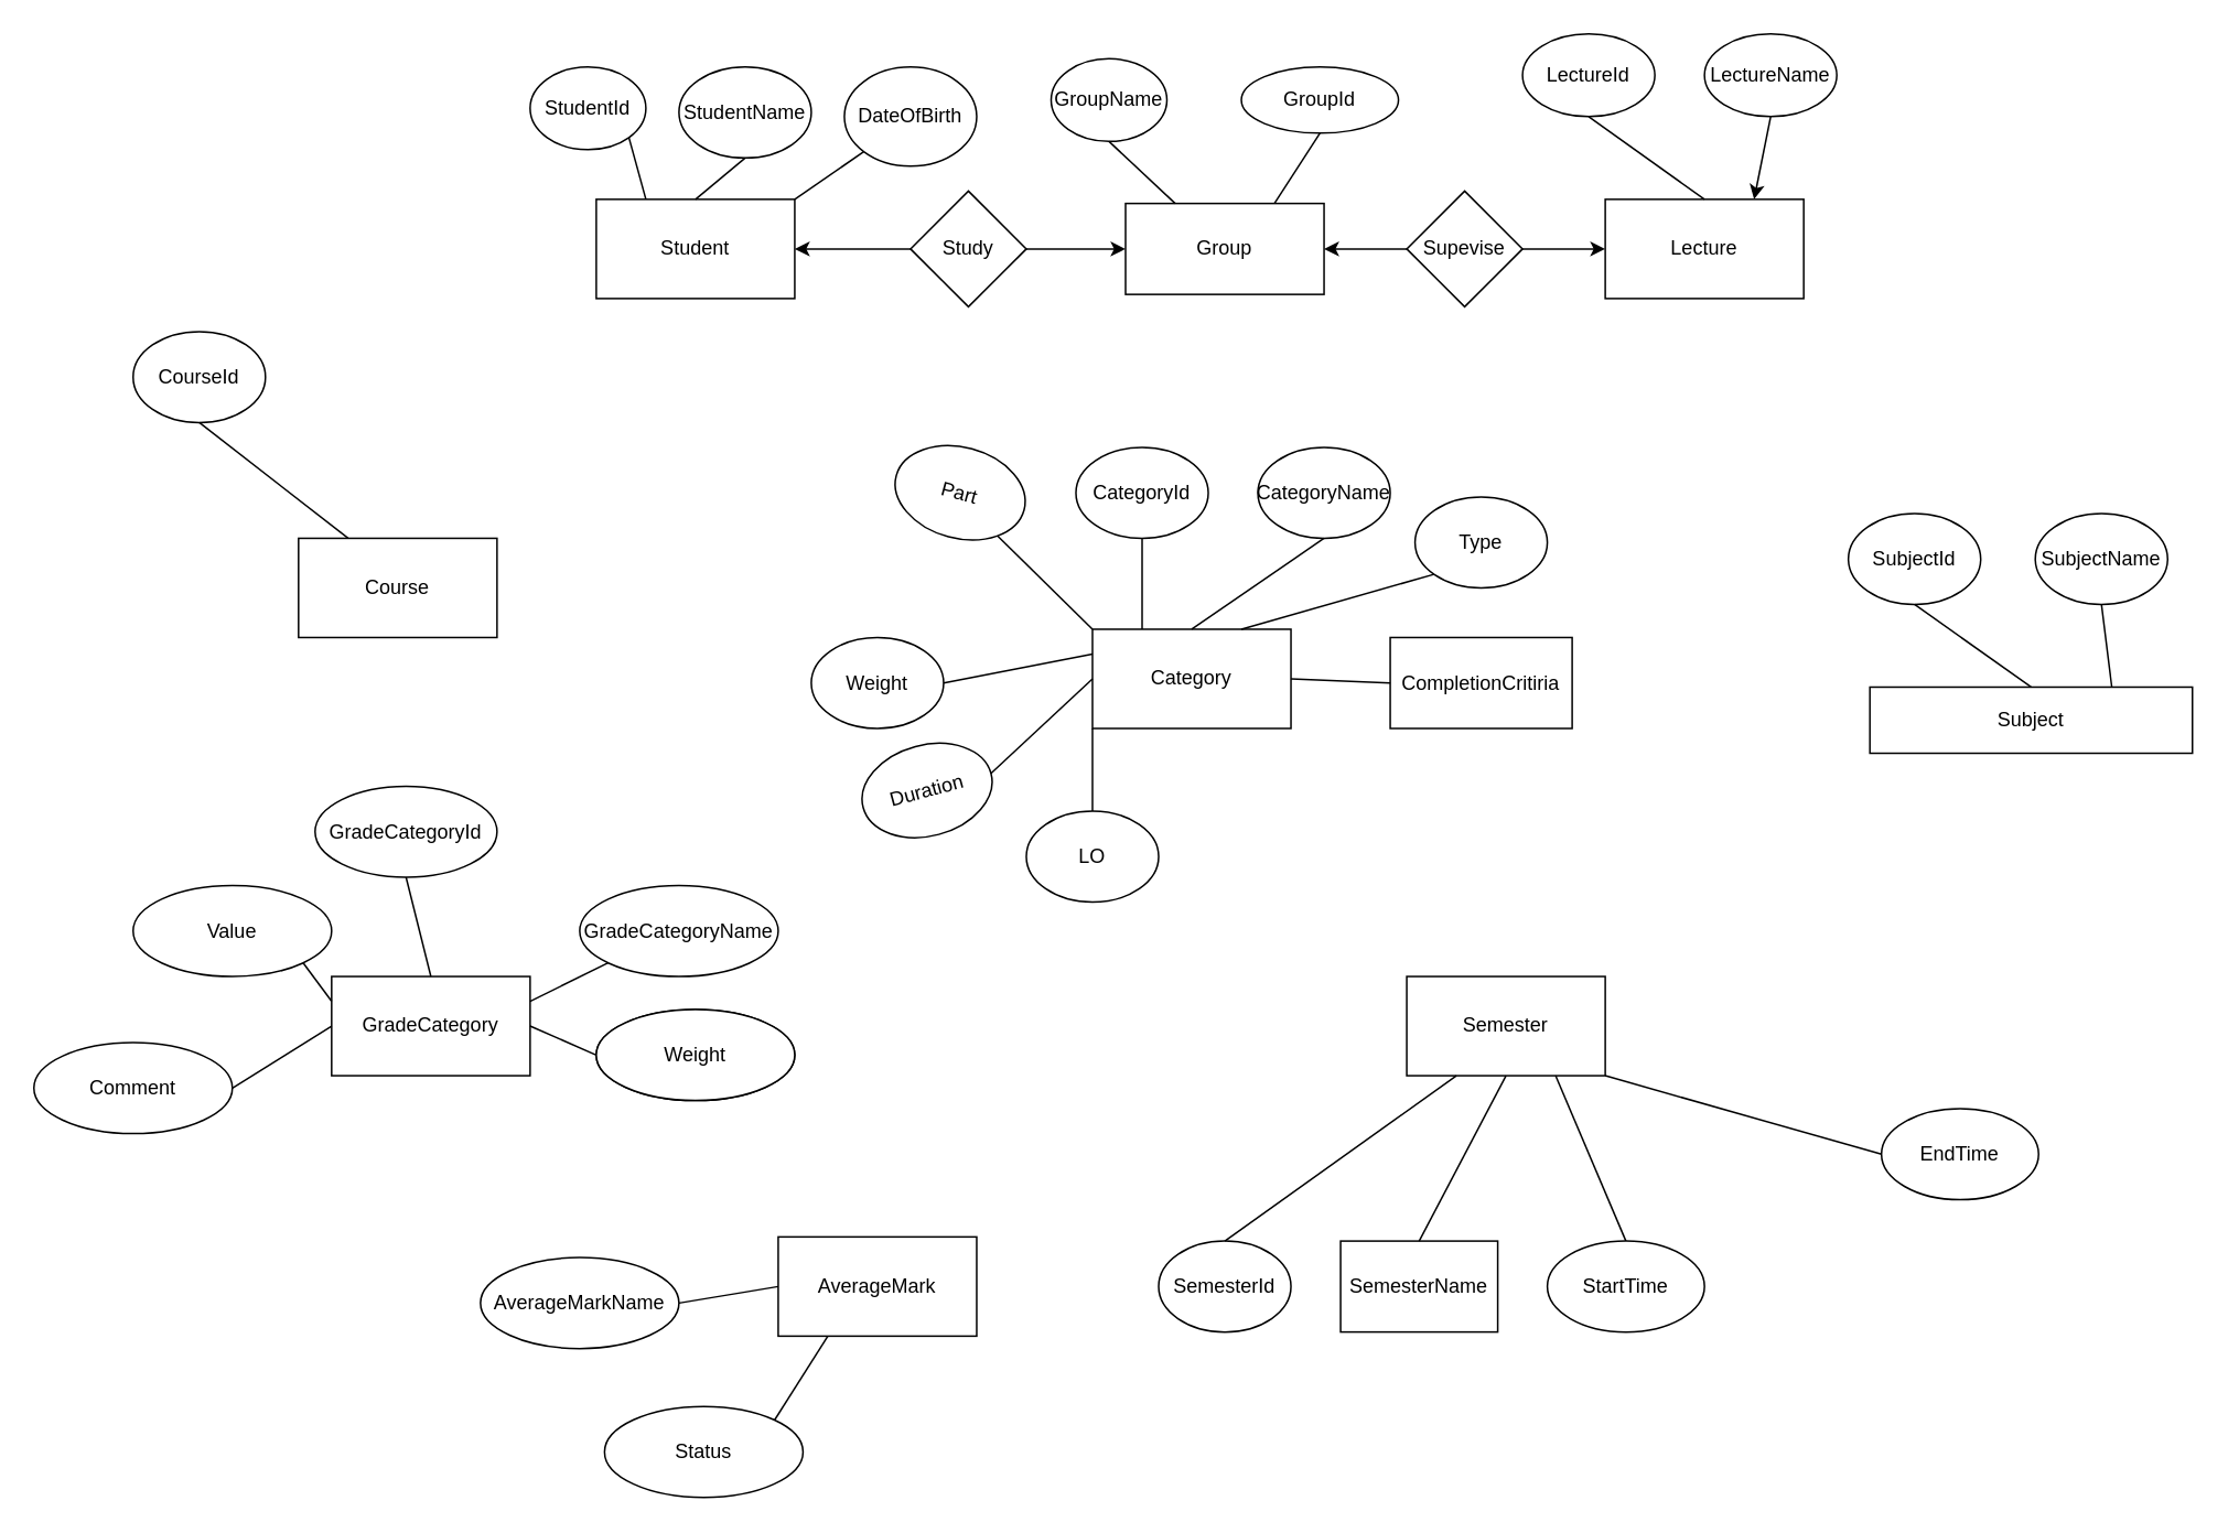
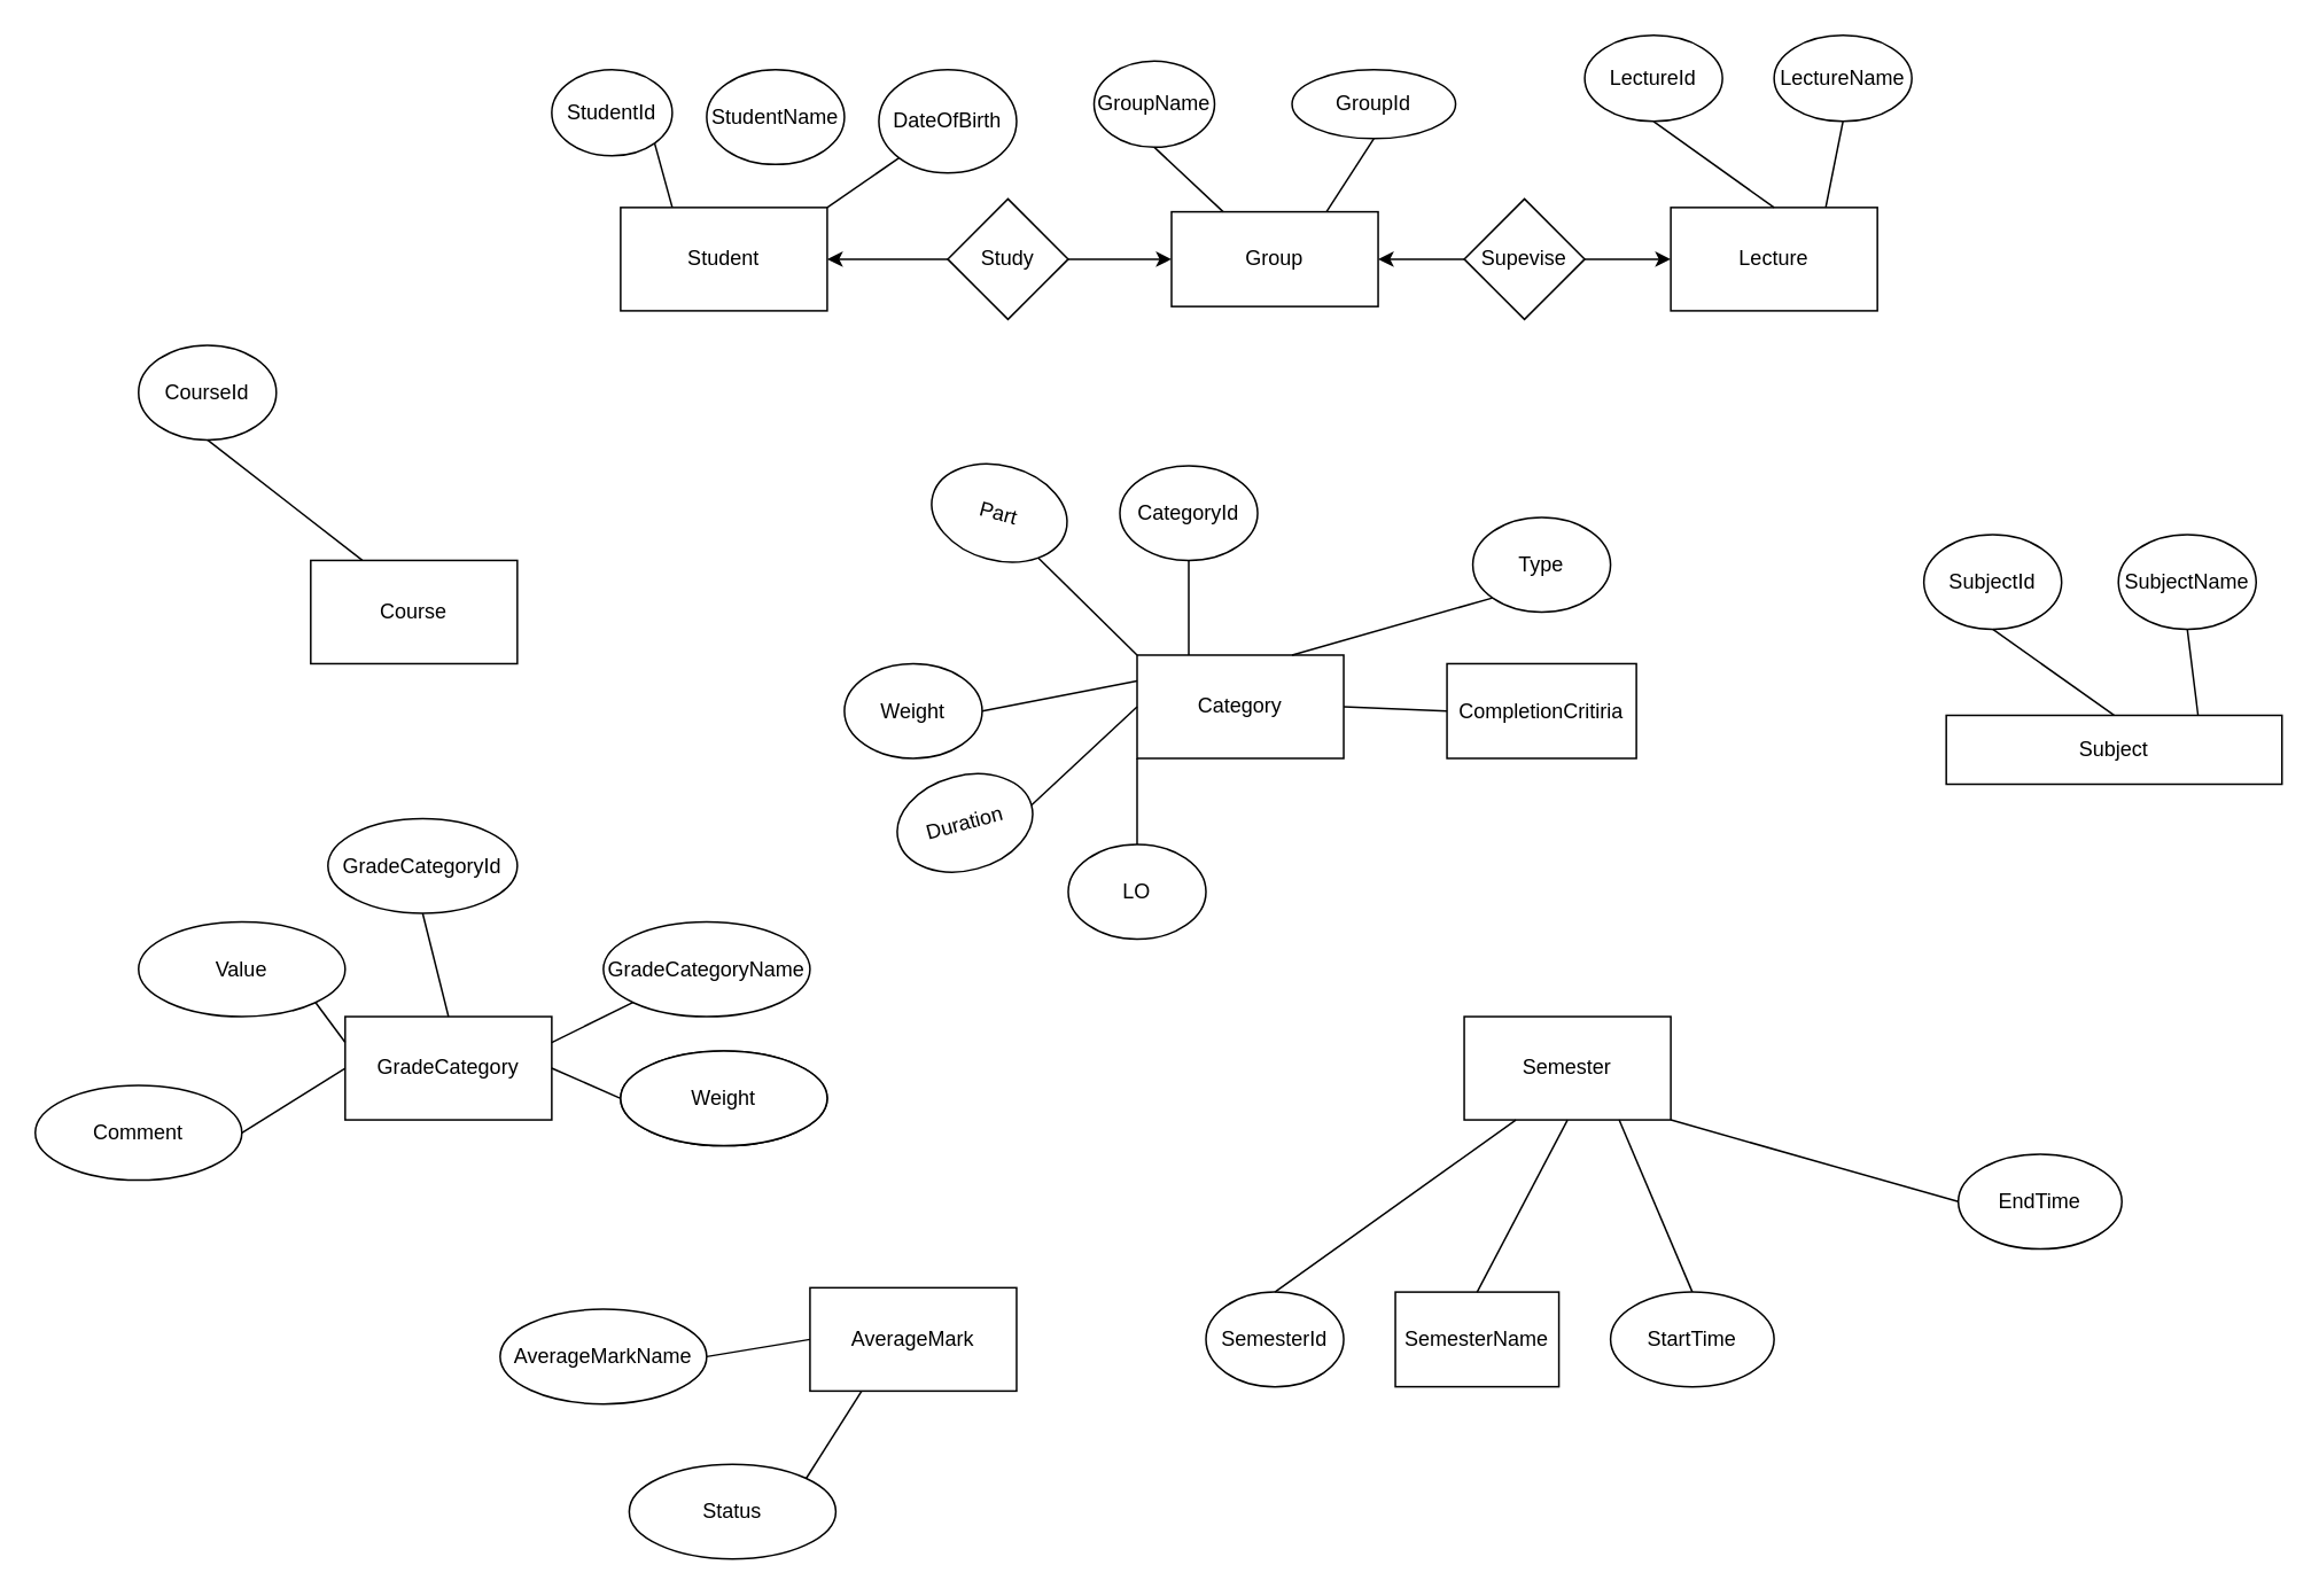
- <mxCell id="12" value="" style="endArrow=none;html=1;rounded=0;exitX=0.5;exitY=0;exitDx=0;exitDy=0;entryX=0.5;entryY=1;entryDx=0;entryDy=0;" edge="1" parent="1" source="2" target="10"><mxGeometry width="50" height="50" relative="1" as="geometry"><mxPoint x="680" y="210" as="sourcePoint" /><mxPoint x="730" y="160" as="targetPoint" /></mxGeometry></mxCell>
- <mxCell id="22" value="" style="endArrow=classic;html=1;rounded=0;entryX=0.75;entryY=0;entryDx=0;entryDy=0;exitX=0.5;exitY=1;exitDx=0;exitDy=0;" edge="1" parent="1" source="23" target="3"><mxGeometry width="50" height="50" relative="1" as="geometry"><mxPoint x="770" y="120" as="sourcePoint" /><mxPoint x="805" y="100" as="targetPoint" /></mxGeometry></mxCell>
+ <mxCell id="22" value="" style="endArrow=none;html=1;rounded=0;entryX=0.75;entryY=0;entryDx=0;entryDy=0;exitX=0.5;exitY=1;exitDx=0;exitDy=0;" edge="1" parent="1" source="23" target="3"><mxGeometry width="50" height="50" relative="1" as="geometry"><mxPoint x="770" y="120" as="sourcePoint" /><mxPoint x="805" y="100" as="targetPoint" /></mxGeometry></mxCell>
- <mxCell id="34" value="CategoryName" style="ellipse;whiteSpace=wrap;html=1;" vertex="1" parent="1"><mxGeometry x="760" y="270" width="80" height="55" as="geometry" /></mxCell>
- <mxCell id="35" value="" style="endArrow=none;html=1;rounded=0;entryX=0.5;entryY=0;entryDx=0;entryDy=0;exitX=0.5;exitY=1;exitDx=0;exitDy=0;" edge="1" parent="1" source="34" target="6"><mxGeometry width="50" height="50" relative="1" as="geometry"><mxPoint x="660" y="355" as="sourcePoint" /><mxPoint x="700" y="390" as="targetPoint" /></mxGeometry></mxCell>
